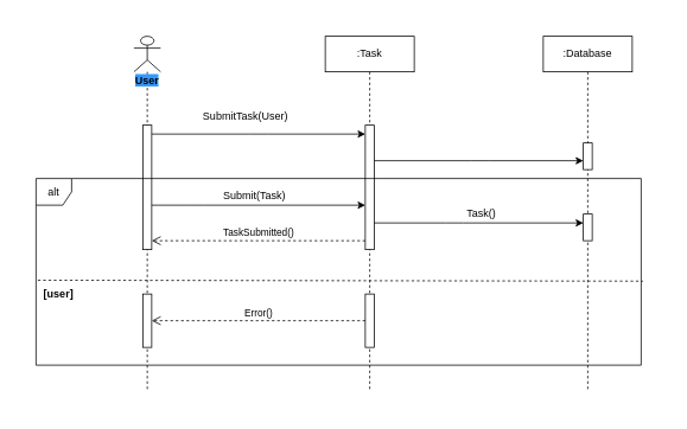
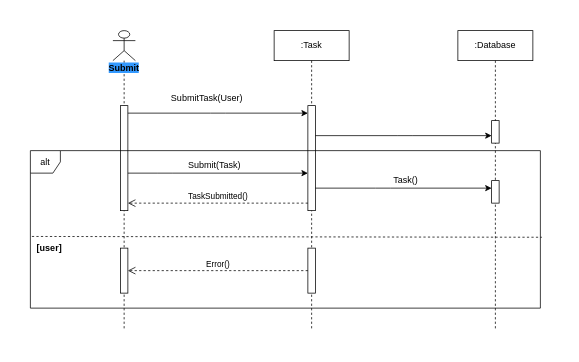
- <mxCell id="3" value="&lt;b style=&quot;background-color: rgb(51 , 153 , 255)&quot;&gt;User&lt;/b&gt;" style="shape=umlLifeline;participant=umlActor;perimeter=lifelinePerimeter;whiteSpace=wrap;html=1;container=1;collapsible=0;recursiveResize=0;verticalAlign=top;spacingTop=36;outlineConnect=0;" vertex="1" parent="1"><mxGeometry x="150" y="40" width="30" height="400" as="geometry" /></mxCell>
+ <mxCell id="3" value="&lt;b style=&quot;background-color: rgb(51 , 153 , 255)&quot;&gt;Submit&lt;/b&gt;" style="shape=umlLifeline;participant=umlActor;perimeter=lifelinePerimeter;whiteSpace=wrap;html=1;container=1;collapsible=0;recursiveResize=0;verticalAlign=top;spacingTop=36;outlineConnect=0;" vertex="1" parent="1"><mxGeometry x="150" y="40" width="30" height="400" as="geometry" /></mxCell>
